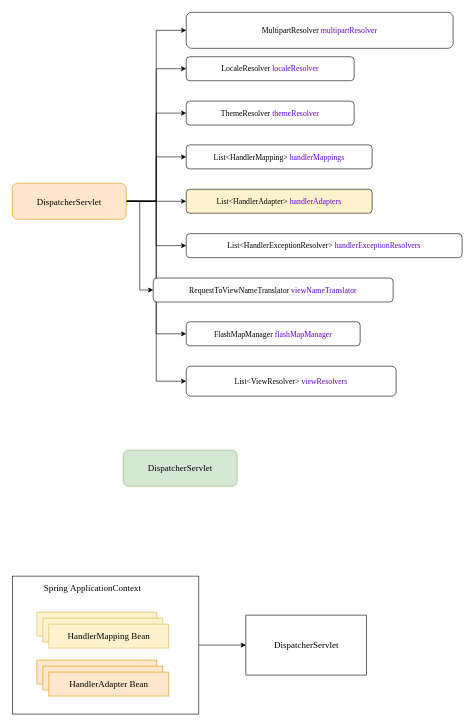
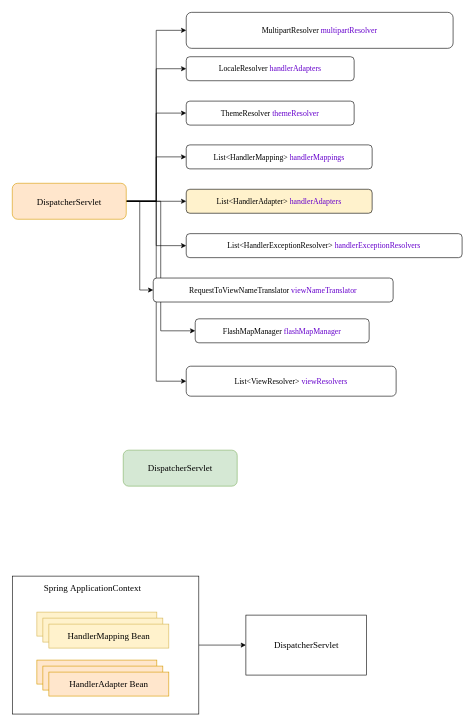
- <mxCell id="13" value="&lt;font face=&quot;menlo&quot;&gt;LocaleResolver &lt;font color=&quot;#6600cc&quot;&gt;localeResolver&lt;/font&gt;&lt;/font&gt;" style="rounded=1;whiteSpace=wrap;html=1;fontSize=13;" parent="1" vertex="1"><mxGeometry x="310" y="94" width="280" height="40" as="geometry" /></mxCell>
+ <mxCell id="13" value="&lt;font face=&quot;menlo&quot;&gt;LocaleResolver &lt;font color=&quot;#6600cc&quot;&gt;handlerAdapters&lt;/font&gt;&lt;/font&gt;" style="rounded=1;whiteSpace=wrap;html=1;fontSize=13;" parent="1" vertex="1"><mxGeometry x="310" y="94" width="280" height="40" as="geometry" /></mxCell>
- <mxCell id="19" value="&lt;font face=&quot;menlo&quot;&gt;FlashMapManager &lt;font color=&quot;#6600cc&quot;&gt;flashMapManager&lt;/font&gt;&lt;/font&gt;" style="rounded=1;whiteSpace=wrap;html=1;fontSize=13;" parent="1" vertex="1"><mxGeometry x="310" y="536" width="290" height="40" as="geometry" /></mxCell>
+ <mxCell id="19" value="&lt;font face=&quot;menlo&quot;&gt;FlashMapManager &lt;font color=&quot;#6600cc&quot;&gt;flashMapManager&lt;/font&gt;&lt;/font&gt;" style="rounded=1;whiteSpace=wrap;html=1;fontSize=13;" parent="1" vertex="1"><mxGeometry x="325" y="531" width="290" height="40" as="geometry" /></mxCell>
